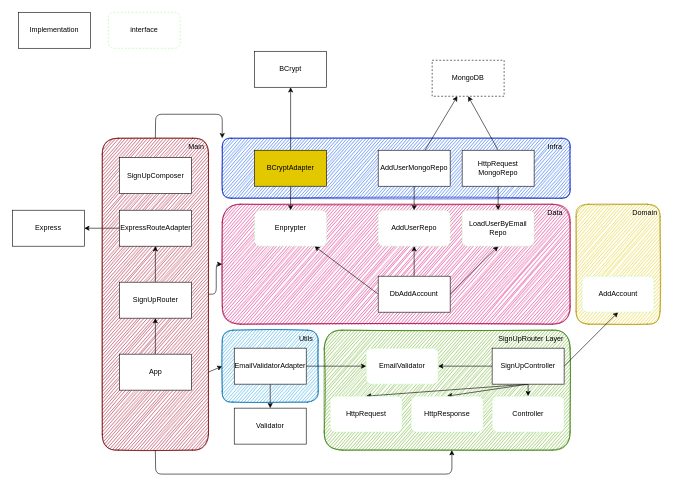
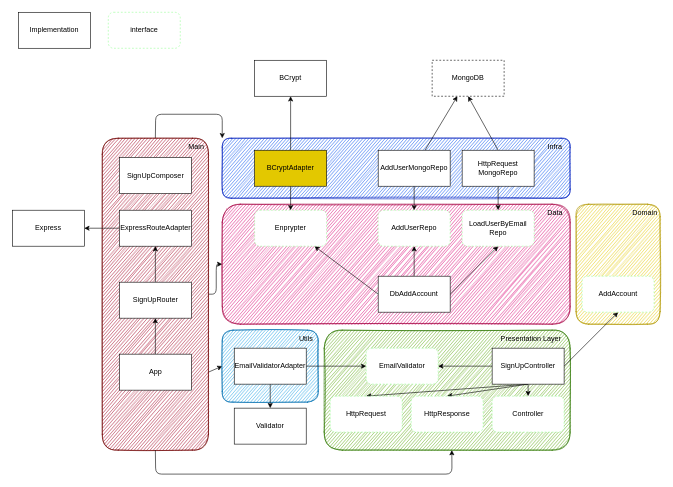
- <mxCell id="40" value="BCrypt" style="rounded=0;whiteSpace=wrap;html=1;" parent="1" vertex="1"><mxGeometry x="424" y="85" width="120" height="60" as="geometry" /></mxCell>
+ <mxCell id="40" value="BCrypt" style="rounded=0;whiteSpace=wrap;html=1;" parent="1" vertex="1"><mxGeometry x="424" y="100" width="120" height="60" as="geometry" /></mxCell>
- <mxCell id="20" value="SignUpRouter Layer" style="text;html=1;strokeColor=none;fillColor=none;align=center;verticalAlign=middle;whiteSpace=wrap;rounded=0;glass=0;dashed=1;sketch=0;" parent="1" vertex="1"><mxGeometry x="820" y="550" width="130" height="30" as="geometry" /></mxCell>
+ <mxCell id="20" value="Presentation Layer" style="text;html=1;strokeColor=none;fillColor=none;align=center;verticalAlign=middle;whiteSpace=wrap;rounded=0;glass=0;dashed=1;sketch=0;" parent="1" vertex="1"><mxGeometry x="820" y="550" width="130" height="30" as="geometry" /></mxCell>
